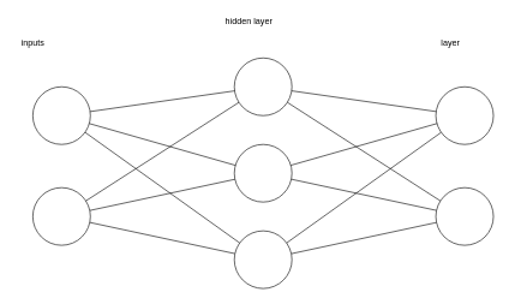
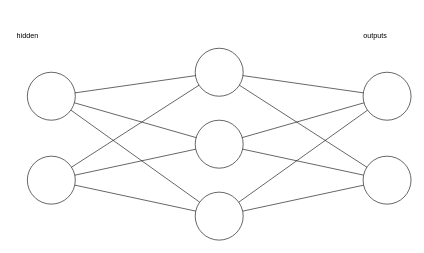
- <mxCell id="10" value="hidden layer" style="text;html=1;align=center;verticalAlign=middle;resizable=0;points=[];autosize=1;strokeColor=none;fillColor=none;" vertex="1" parent="1"><mxGeometry x="305" y="20" width="80" height="20" as="geometry" /></mxCell>
- <mxCell id="9" value="inputs" style="text;html=1;align=center;verticalAlign=middle;resizable=0;points=[];autosize=1;strokeColor=none;fillColor=none;" vertex="1" parent="1"><mxGeometry x="20" y="50" width="50" height="20" as="geometry" /></mxCell>
+ <mxCell id="9" value="hidden" style="text;html=1;align=center;verticalAlign=middle;resizable=0;points=[];autosize=1;strokeColor=none;fillColor=none;" vertex="1" parent="1"><mxGeometry x="20" y="50" width="50" height="20" as="geometry" /></mxCell>
- <mxCell id="11" value="layer" style="text;html=1;align=center;verticalAlign=middle;resizable=0;points=[];autosize=1;strokeColor=none;fillColor=none;" vertex="1" parent="1"><mxGeometry x="600" y="50" width="50" height="20" as="geometry" /></mxCell>
+ <mxCell id="11" value="outputs" style="text;html=1;align=center;verticalAlign=middle;resizable=0;points=[];autosize=1;strokeColor=none;fillColor=none;" vertex="1" parent="1"><mxGeometry x="600" y="50" width="50" height="20" as="geometry" /></mxCell>
